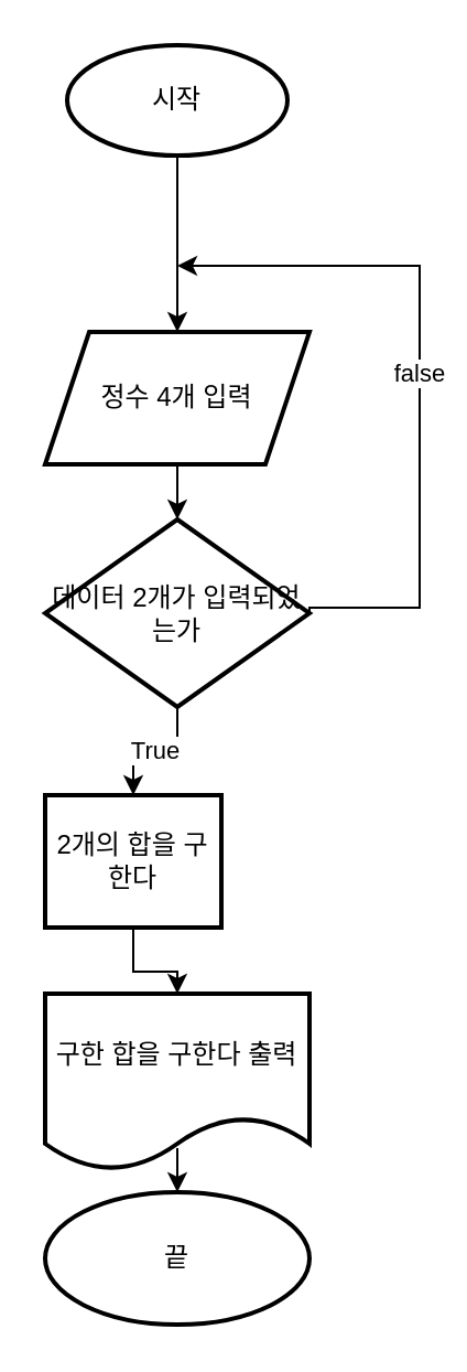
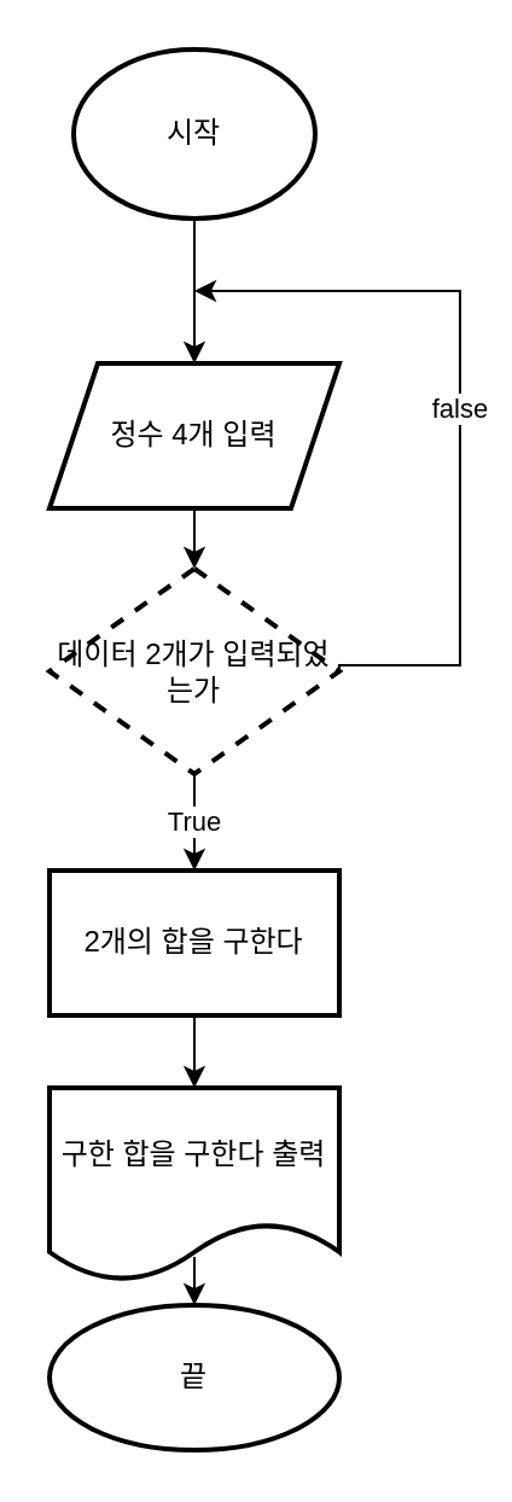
- <mxCell id="3" value="시작" style="strokeWidth=2;html=1;shape=mxgraph.flowchart.start_1;whiteSpace=wrap;" vertex="1" parent="1"><mxGeometry x="30" y="20" width="100" height="50" as="geometry" /></mxCell>
+ <mxCell id="3" value="시작" style="strokeWidth=2;html=1;shape=mxgraph.flowchart.start_1;whiteSpace=wrap;" vertex="1" parent="1"><mxGeometry x="30" y="20" width="100" height="70" as="geometry" /></mxCell>
- <mxCell id="12" value="데이터 2개가 입력되었는가" style="rhombus;whiteSpace=wrap;html=1;strokeWidth=2;" vertex="1" parent="1"><mxGeometry x="20" y="235" width="120" height="85" as="geometry" /></mxCell>
+ <mxCell id="12" value="데이터 2개가 입력되었는가" style="rhombus;whiteSpace=wrap;html=1;strokeWidth=2;dashed=1;" vertex="1" parent="1"><mxGeometry x="20" y="235" width="120" height="85" as="geometry" /></mxCell>
- <mxCell id="7" value="2개의 합을 구한다" style="whiteSpace=wrap;html=1;strokeWidth=2;" vertex="1" parent="1"><mxGeometry x="20" y="360" width="80" height="60" as="geometry" /></mxCell>
+ <mxCell id="7" value="2개의 합을 구한다" style="whiteSpace=wrap;html=1;strokeWidth=2;" vertex="1" parent="1"><mxGeometry x="20" y="360" width="120" height="60" as="geometry" /></mxCell>
